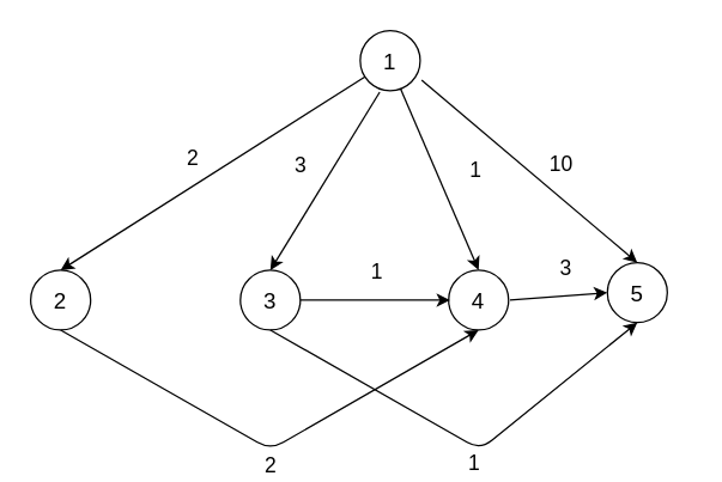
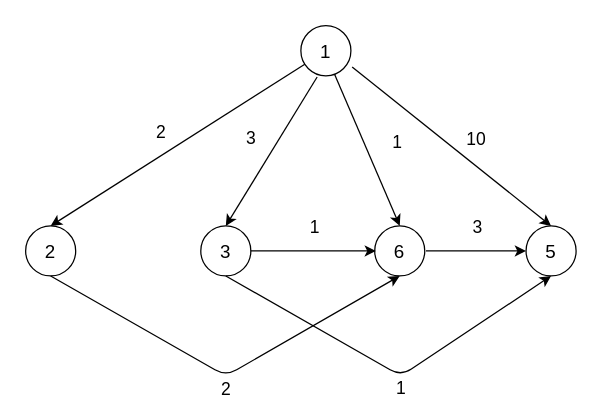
- <mxCell id="6" value="&lt;font style=&quot;font-size: 15px&quot;&gt;5&lt;/font&gt;" style="ellipse;whiteSpace=wrap;html=1;aspect=fixed;" vertex="1" parent="1"><mxGeometry x="405" y="175" width="40" height="40" as="geometry" /></mxCell>
+ <mxCell id="6" value="&lt;font style=&quot;font-size: 15px&quot;&gt;5&lt;/font&gt;" style="ellipse;whiteSpace=wrap;html=1;aspect=fixed;" vertex="1" parent="1"><mxGeometry x="420" y="180" width="40" height="40" as="geometry" /></mxCell>
- <mxCell id="3" value="&lt;font style=&quot;font-size: 15px&quot;&gt;4&lt;/font&gt;" style="ellipse;whiteSpace=wrap;html=1;aspect=fixed;" vertex="1" parent="1"><mxGeometry x="299.02" y="180" width="40" height="40" as="geometry" /></mxCell>
+ <mxCell id="3" value="&lt;font style=&quot;font-size: 15px&quot;&gt;6&lt;/font&gt;" style="ellipse;whiteSpace=wrap;html=1;aspect=fixed;" vertex="1" parent="1"><mxGeometry x="299.02" y="180" width="40" height="40" as="geometry" /></mxCell>
